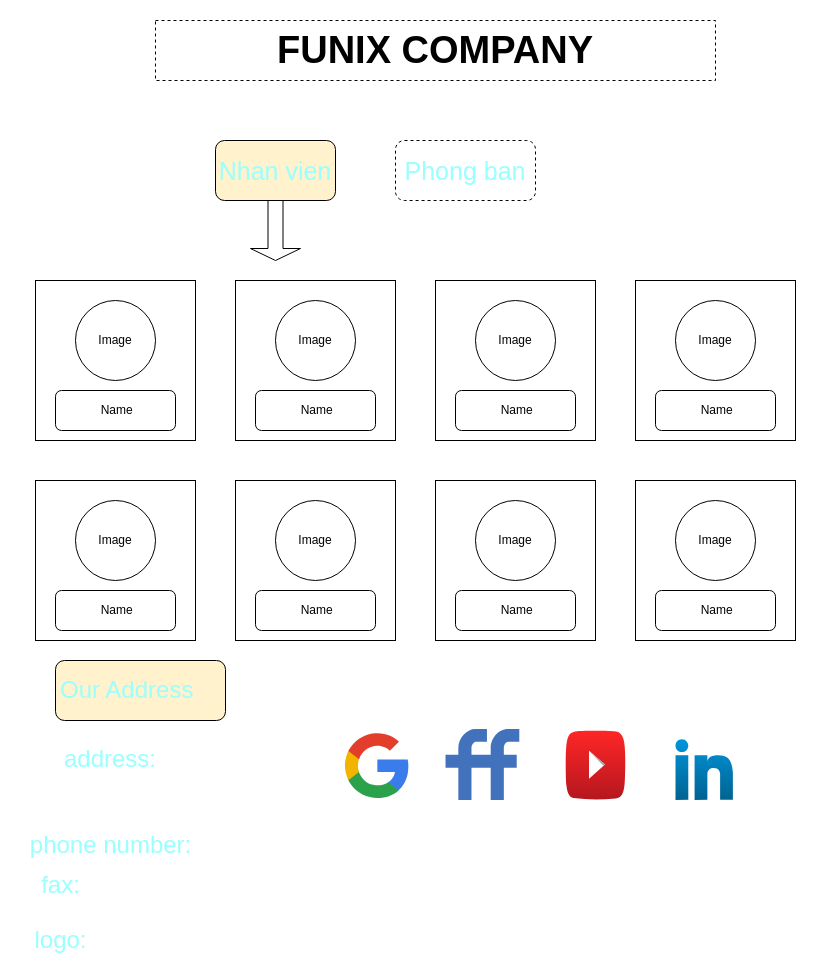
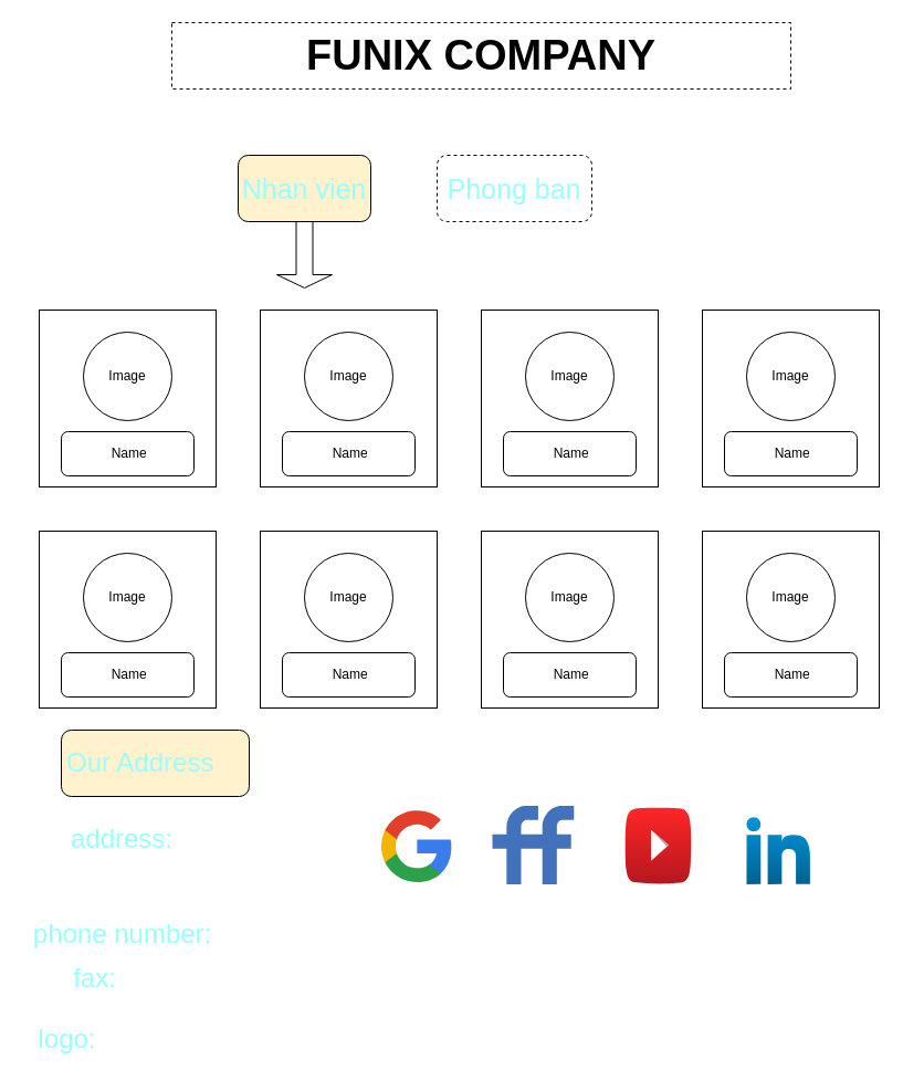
- <mxCell id="12" value="fax:" style="text;html=1;align=center;verticalAlign=middle;resizable=0;points=[];autosize=1;strokeColor=none;fillColor=none;fontSize=24;fontColor=#99FFFF;" parent="1" vertex="1"><mxGeometry x="35" y="870" width="50" height="30" as="geometry" /></mxCell>
+ <mxCell id="12" value="fax:" style="text;html=1;align=center;verticalAlign=middle;resizable=0;points=[];autosize=1;strokeColor=none;fillColor=none;fontSize=24;fontColor=#99FFFF;" parent="1" vertex="1"><mxGeometry x="60" y="870" width="50" height="30" as="geometry" /></mxCell>
